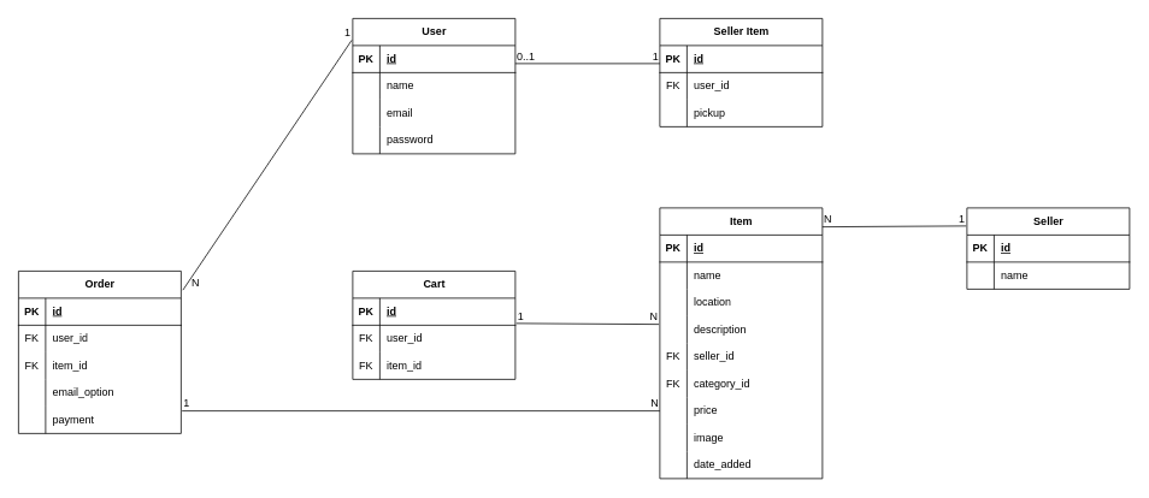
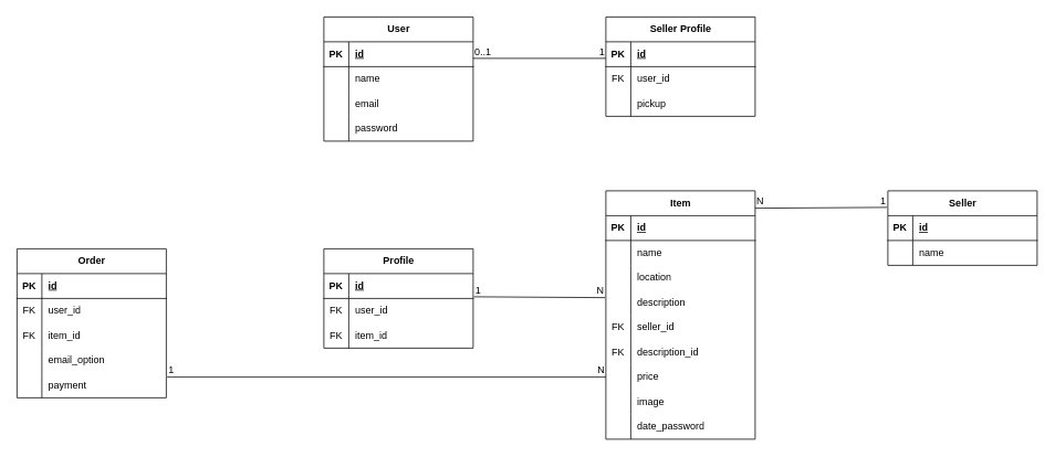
- <mxCell id="15" value="Seller Item" style="shape=table;startSize=30;container=1;collapsible=1;childLayout=tableLayout;fixedRows=1;rowLines=0;fontStyle=1;align=center;resizeLast=1;html=1;" vertex="1" parent="1"><mxGeometry x="730" y="20" width="180" height="120" as="geometry" /></mxCell>
+ <mxCell id="15" value="Seller Profile" style="shape=table;startSize=30;container=1;collapsible=1;childLayout=tableLayout;fixedRows=1;rowLines=0;fontStyle=1;align=center;resizeLast=1;html=1;" vertex="1" parent="1"><mxGeometry x="730" y="20" width="180" height="120" as="geometry" /></mxCell>
- <mxCell id="95" value="" style="endArrow=none;html=1;rounded=0;entryX=-0.006;entryY=0.16;entryDx=0;entryDy=0;entryPerimeter=0;exitX=1.011;exitY=0.117;exitDx=0;exitDy=0;exitPerimeter=0;" edge="1" parent="1" source="70" target="2"><mxGeometry relative="1" as="geometry"><mxPoint x="210" y="330" as="sourcePoint" /><mxPoint x="370" y="330" as="targetPoint" /></mxGeometry></mxCell>
- <mxCell id="96" value="N" style="resizable=0;html=1;whiteSpace=wrap;align=left;verticalAlign=bottom;" connectable="0" vertex="1" parent="95"><mxGeometry x="-1" relative="1" as="geometry"><mxPoint x="8" as="offset" /></mxGeometry></mxCell>
- <mxCell id="97" value="1" style="resizable=0;html=1;whiteSpace=wrap;align=right;verticalAlign=bottom;" connectable="0" vertex="1" parent="95"><mxGeometry x="1" relative="1" as="geometry" /></mxCell>
- <mxCell id="60" value="Cart" style="shape=table;startSize=30;container=1;collapsible=1;childLayout=tableLayout;fixedRows=1;rowLines=0;fontStyle=1;align=center;resizeLast=1;html=1;" vertex="1" parent="1"><mxGeometry x="390" y="300" width="180" height="120" as="geometry" /></mxCell>
+ <mxCell id="60" value="Profile" style="shape=table;startSize=30;container=1;collapsible=1;childLayout=tableLayout;fixedRows=1;rowLines=0;fontStyle=1;align=center;resizeLast=1;html=1;" vertex="1" parent="1"><mxGeometry x="390" y="300" width="180" height="120" as="geometry" /></mxCell>
- <mxCell id="50" value="category_id" style="shape=partialRectangle;connectable=0;fillColor=none;top=0;left=0;bottom=0;right=0;align=left;spacingLeft=6;overflow=hidden;whiteSpace=wrap;html=1;" vertex="1" parent="48"><mxGeometry x="30" width="150" height="30" as="geometry"><mxRectangle width="150" height="30" as="alternateBounds" /></mxGeometry></mxCell>
+ <mxCell id="50" value="description_id" style="shape=partialRectangle;connectable=0;fillColor=none;top=0;left=0;bottom=0;right=0;align=left;spacingLeft=6;overflow=hidden;whiteSpace=wrap;html=1;" vertex="1" parent="48"><mxGeometry x="30" width="150" height="30" as="geometry"><mxRectangle width="150" height="30" as="alternateBounds" /></mxGeometry></mxCell>
- <mxCell id="59" value="date_added" style="shape=partialRectangle;connectable=0;fillColor=none;top=0;left=0;bottom=0;right=0;align=left;spacingLeft=6;overflow=hidden;whiteSpace=wrap;html=1;" vertex="1" parent="57"><mxGeometry x="30" width="150" height="30" as="geometry"><mxRectangle width="150" height="30" as="alternateBounds" /></mxGeometry></mxCell>
+ <mxCell id="59" value="date_password" style="shape=partialRectangle;connectable=0;fillColor=none;top=0;left=0;bottom=0;right=0;align=left;spacingLeft=6;overflow=hidden;whiteSpace=wrap;html=1;" vertex="1" parent="57"><mxGeometry x="30" width="150" height="30" as="geometry"><mxRectangle width="150" height="30" as="alternateBounds" /></mxGeometry></mxCell>
